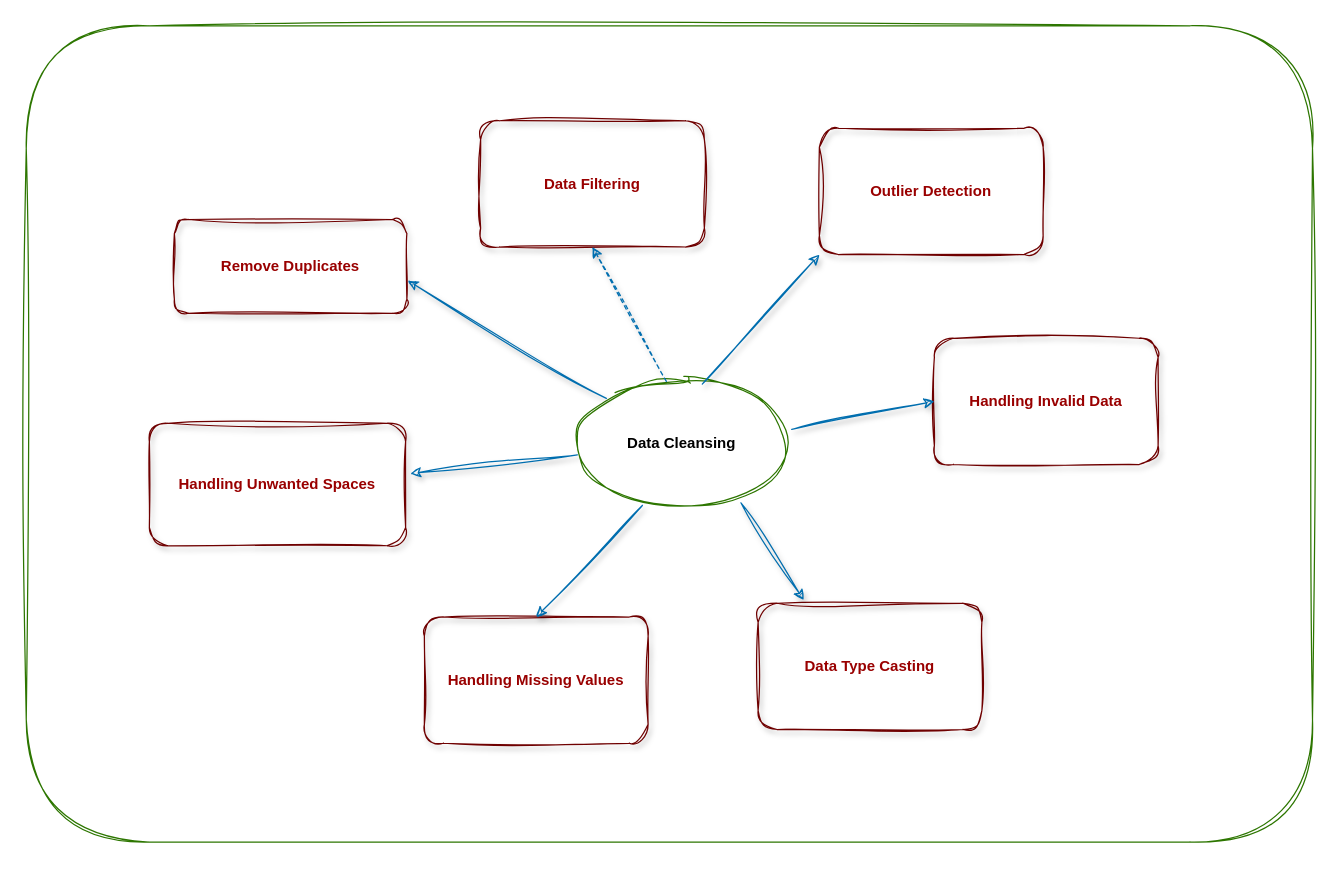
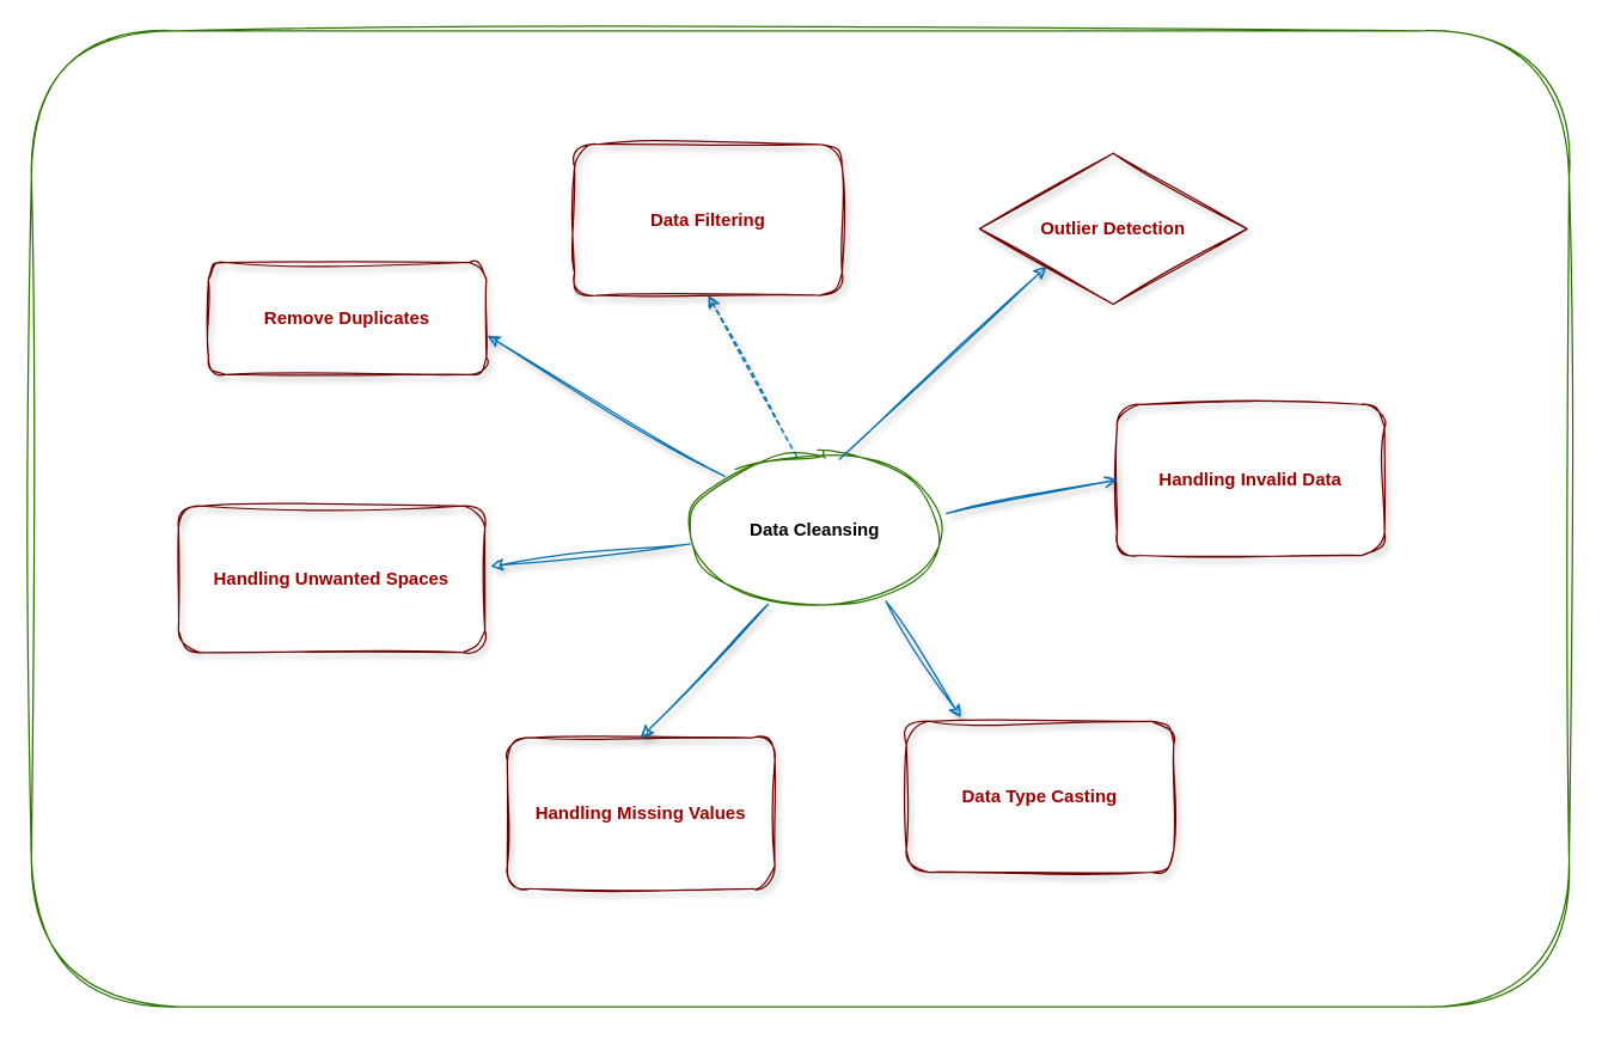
- <mxCell id="8" value="Outlier Detection" style="rounded=1;whiteSpace=wrap;html=1;glass=0;shadow=1;fillColor=none;strokeColor=#6F0000;fontStyle=1;sketch=1;curveFitting=1;jiggle=2;fontColor=#990000;" vertex="1" parent="1"><mxGeometry x="655" y="102" width="179" height="101" as="geometry" /></mxCell>
+ <mxCell id="8" value="Outlier Detection" style="rhombus;whiteSpace=wrap;html=1;glass=0;shadow=1;fillColor=none;strokeColor=#6F0000;fontStyle=1;sketch=1;curveFitting=1;jiggle=2;fontColor=#990000;" vertex="1" parent="1"><mxGeometry x="655" y="102" width="179" height="101" as="geometry" /></mxCell>
- <mxCell id="14" value="" style="endArrow=classic;html=1;rounded=0;entryX=0;entryY=0.5;entryDx=0;entryDy=0;exitX=1.017;exitY=0.392;exitDx=0;exitDy=0;exitPerimeter=0;sketch=1;curveFitting=1;jiggle=2;shadow=1;flowAnimation=0;fillColor=#1ba1e2;strokeColor=#006EAF;" edge="1" parent="1" source="10" target="7"><mxGeometry width="50" height="50" relative="1" as="geometry"><mxPoint x="571" y="317" as="sourcePoint" /><mxPoint x="665" y="213" as="targetPoint" /></mxGeometry></mxCell>
+ <mxCell id="14" value="" style="endArrow=open;html=1;rounded=0;entryX=0;entryY=0.5;entryDx=0;entryDy=0;exitX=1.017;exitY=0.392;exitDx=0;exitDy=0;exitPerimeter=0;sketch=1;curveFitting=1;jiggle=2;shadow=1;flowAnimation=0;fillColor=#1ba1e2;strokeColor=#006EAF;" edge="1" parent="1" source="10" target="7"><mxGeometry width="50" height="50" relative="1" as="geometry"><mxPoint x="571" y="317" as="sourcePoint" /><mxPoint x="665" y="213" as="targetPoint" /></mxGeometry></mxCell>
